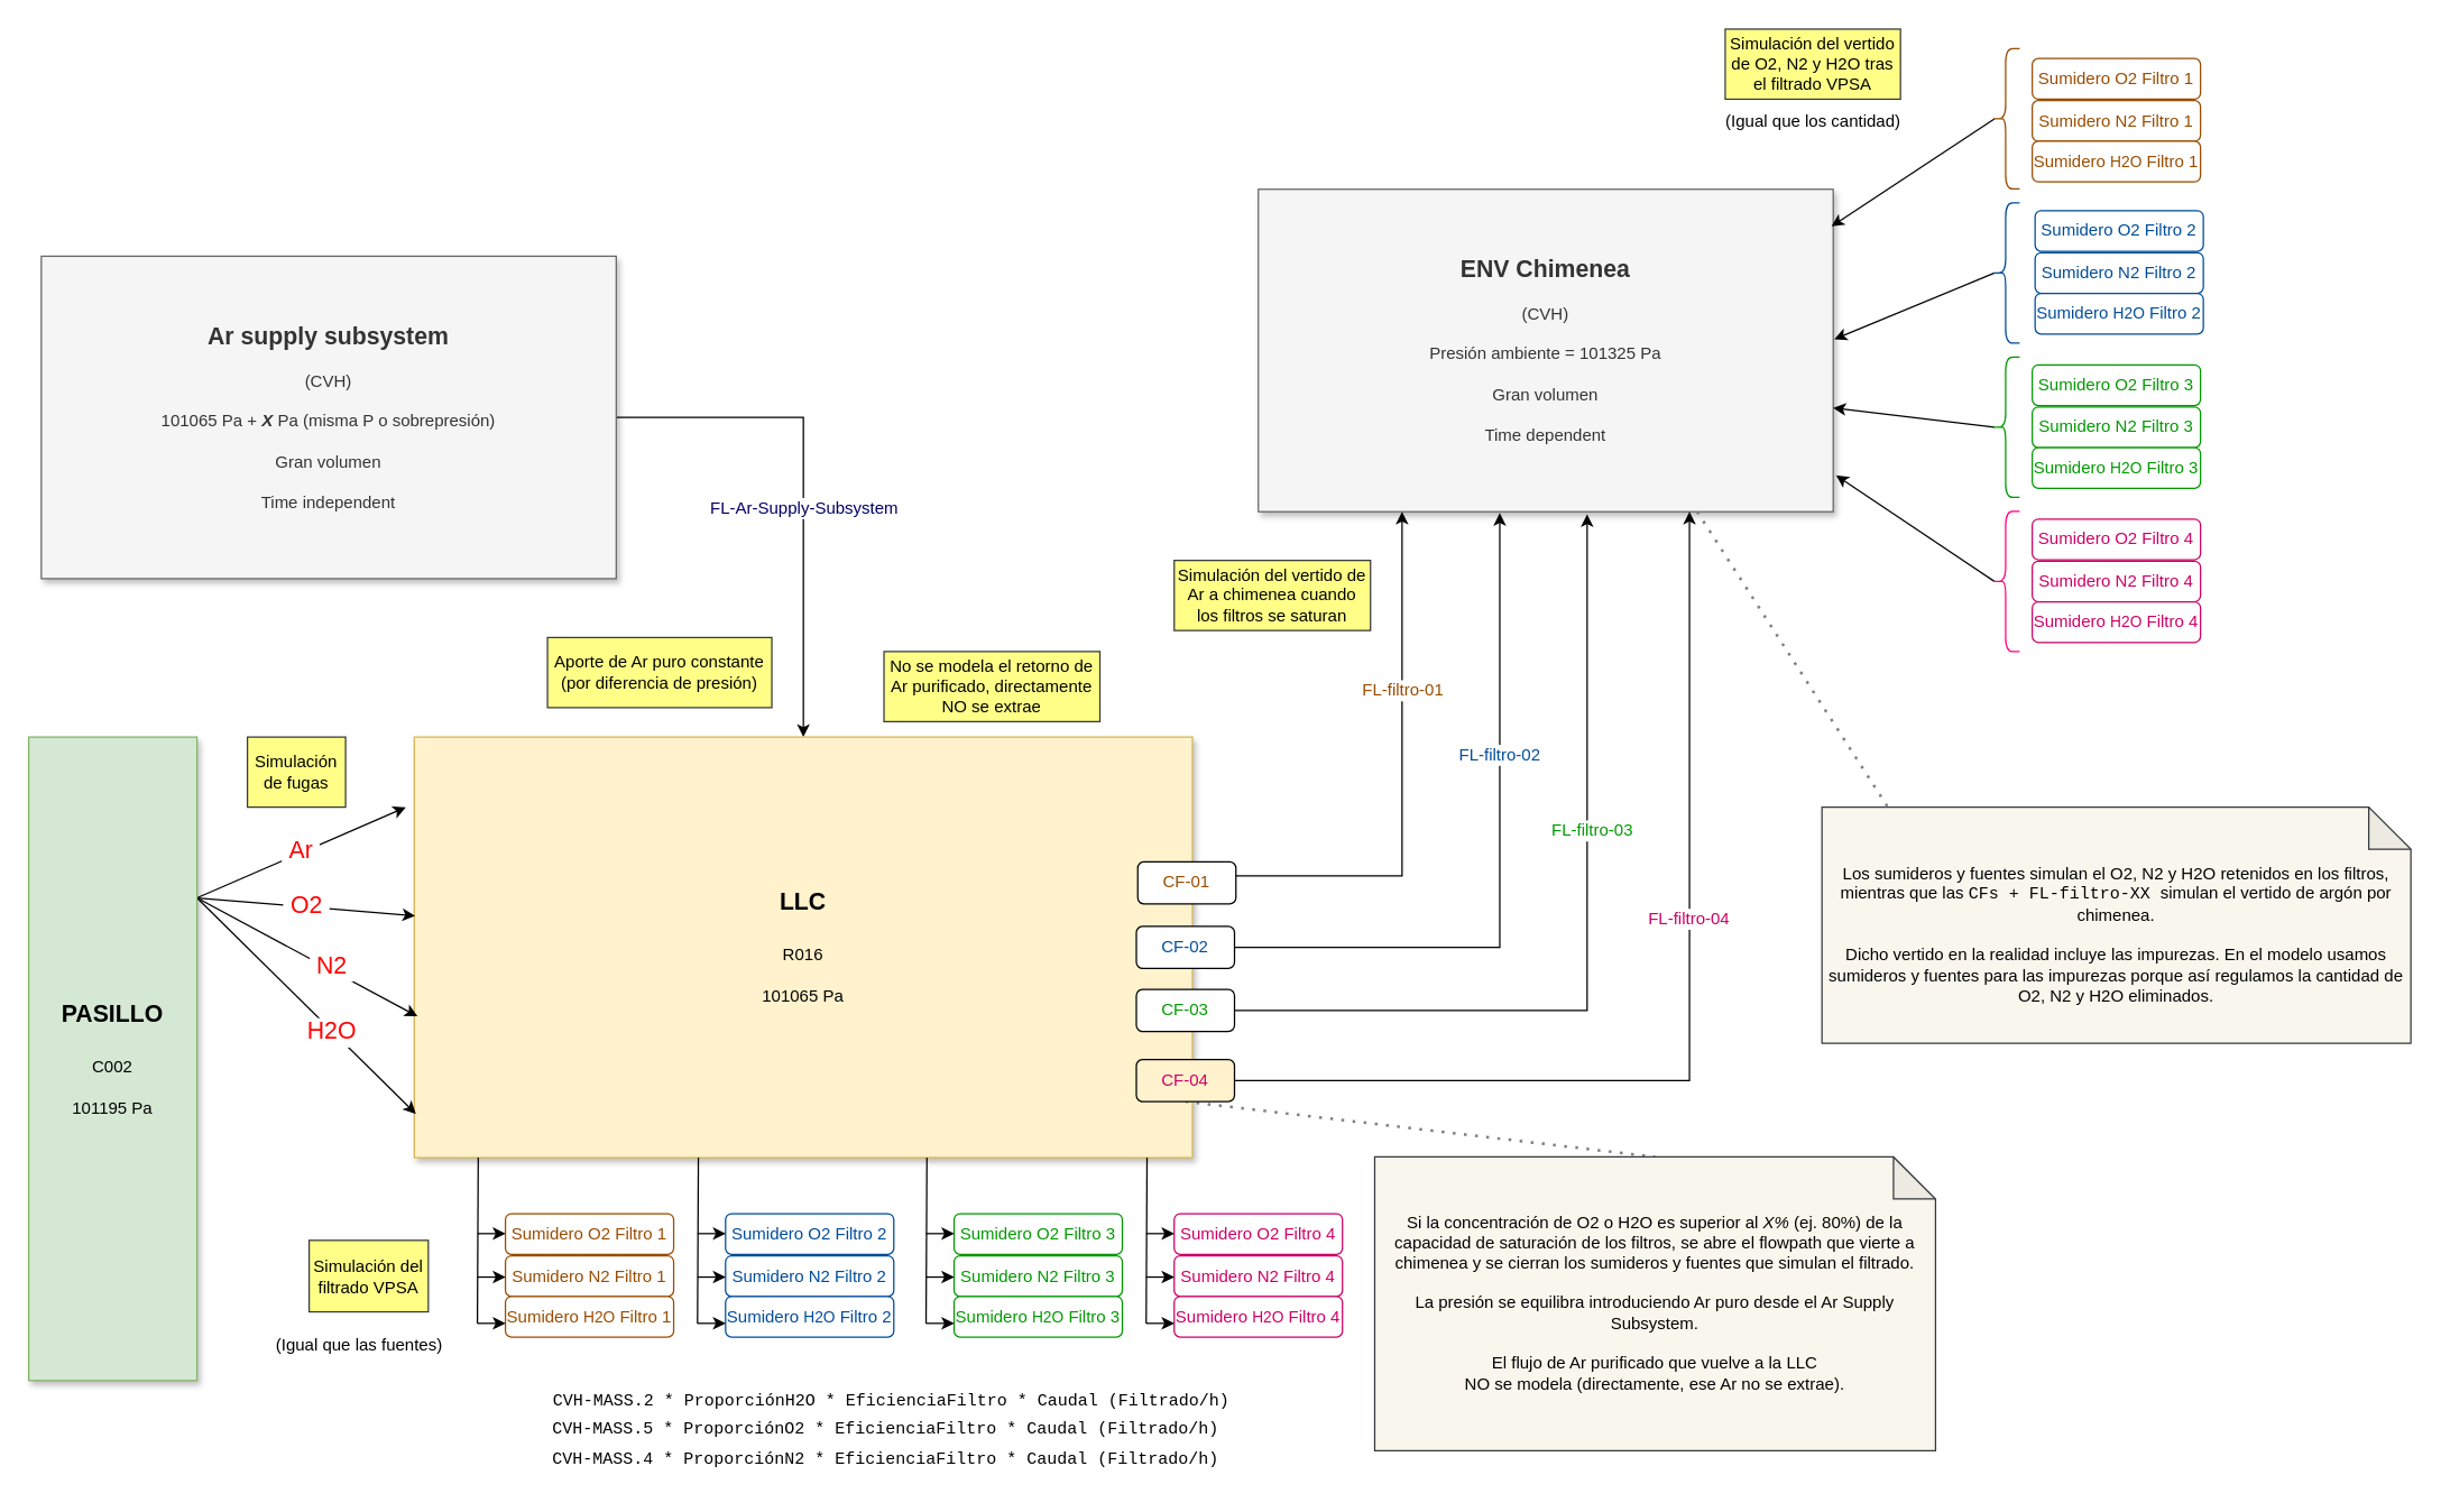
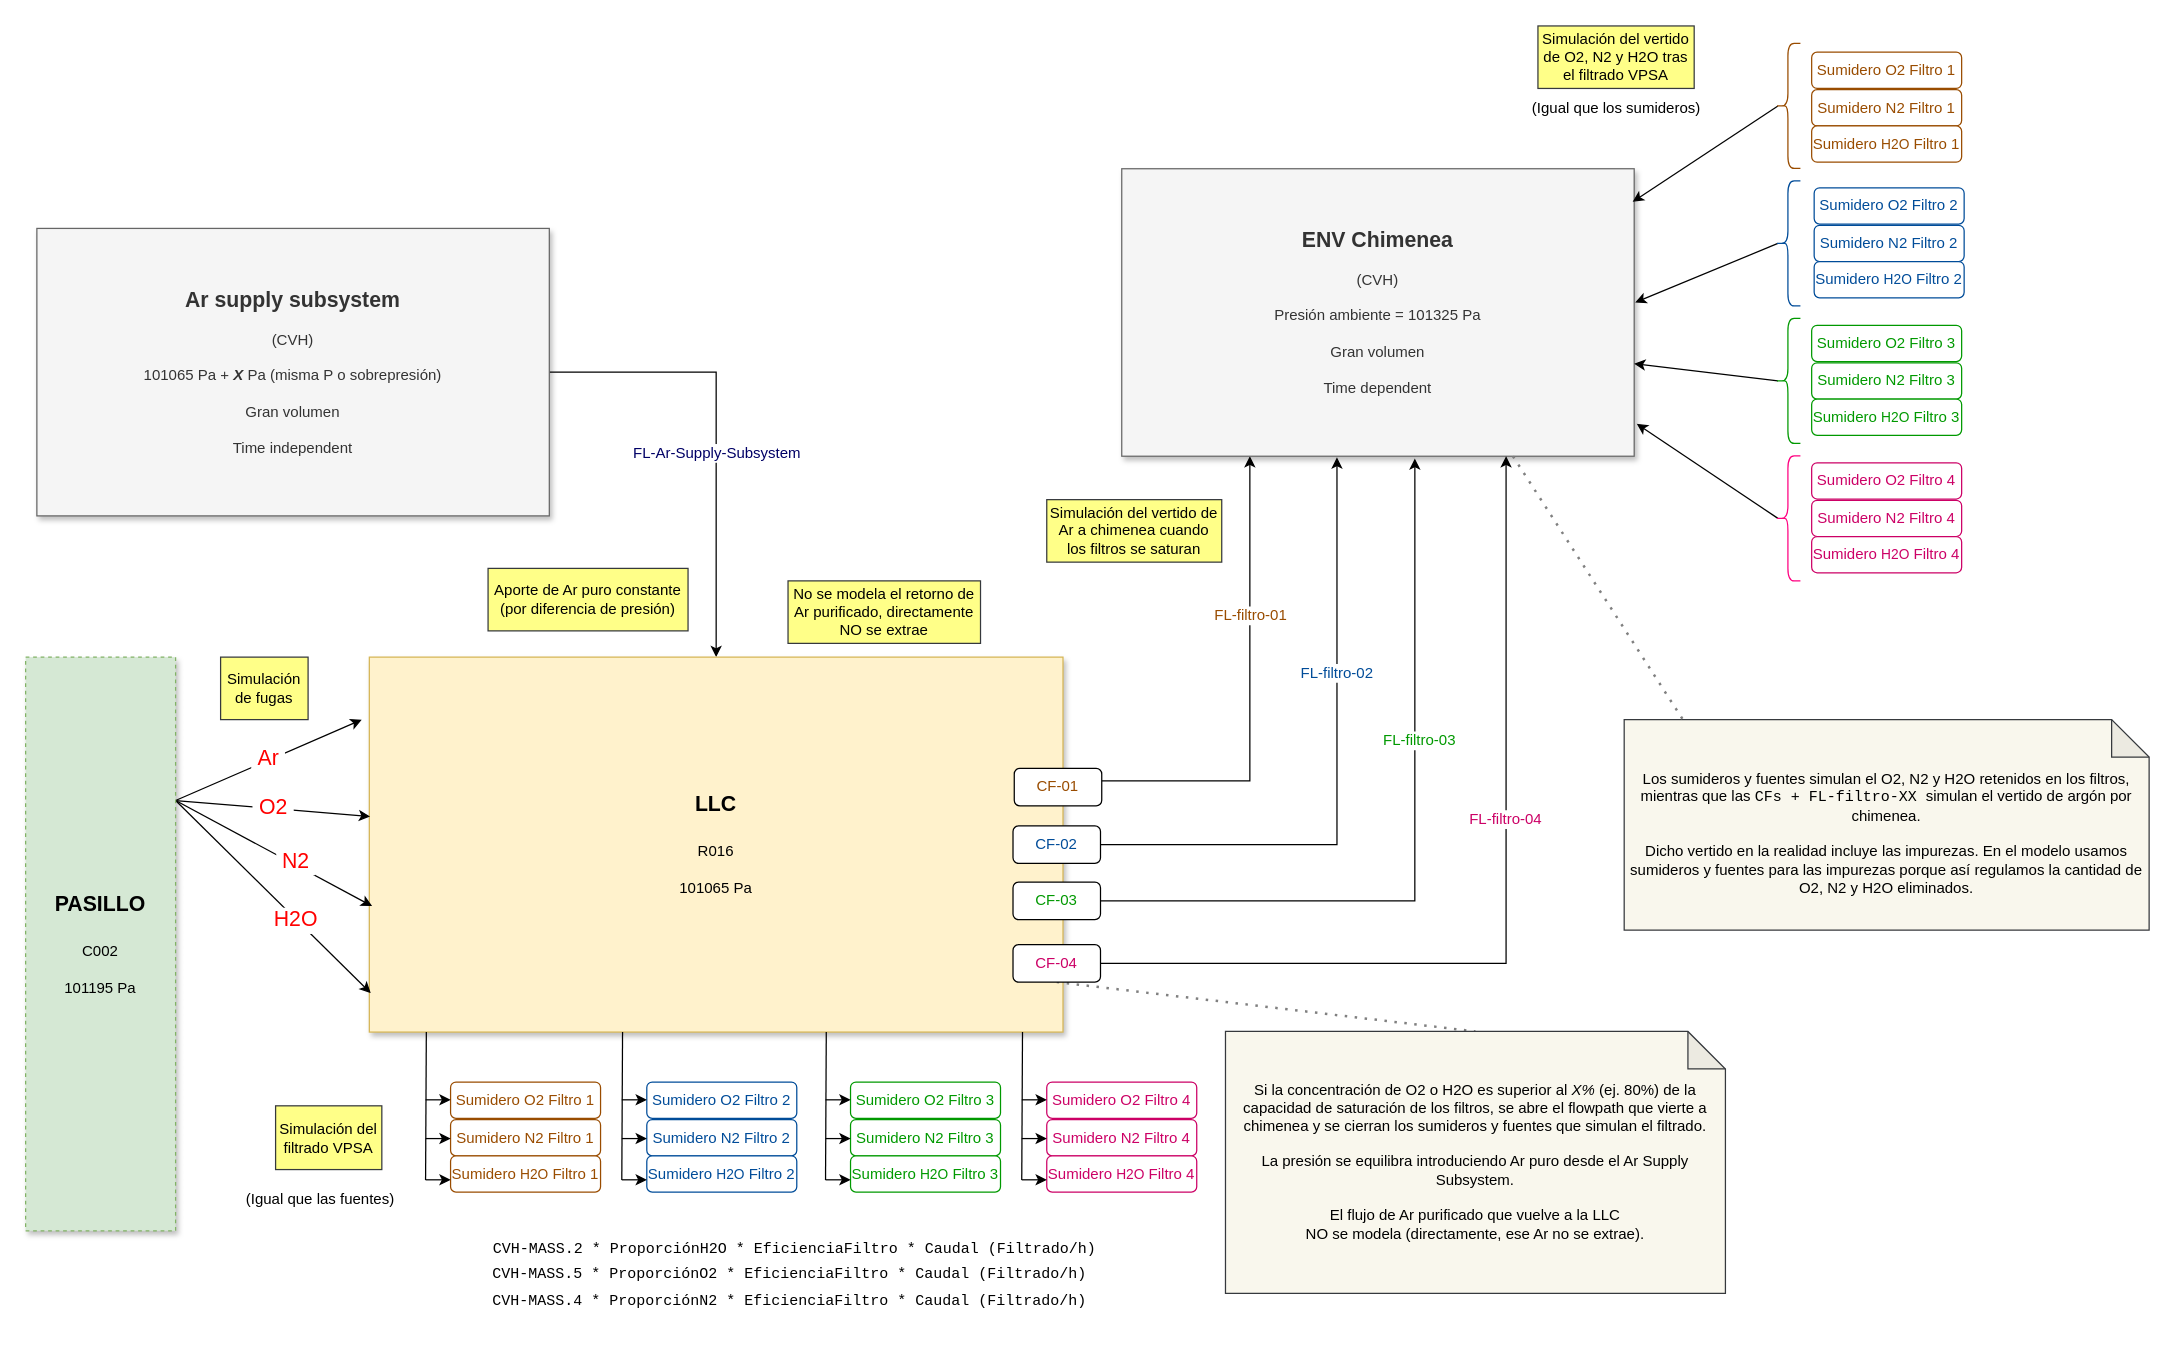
- <mxCell id="23" value="(Igual que los cantidad)" style="text;html=1;strokeColor=none;fillColor=none;align=center;verticalAlign=middle;whiteSpace=wrap;rounded=0;fontFamily=Helvetica;fontSize=12;fontColor=#000000;" parent="1" vertex="1"><mxGeometry x="1212.5" y="71" width="160" height="30" as="geometry" /></mxCell>
+ <mxCell id="23" value="(Igual que los sumideros)" style="text;html=1;strokeColor=none;fillColor=none;align=center;verticalAlign=middle;whiteSpace=wrap;rounded=0;fontFamily=Helvetica;fontSize=12;fontColor=#000000;" parent="1" vertex="1"><mxGeometry x="1212.5" y="71" width="160" height="30" as="geometry" /></mxCell>
- <mxCell id="18" value="&lt;div&gt;&lt;b&gt;PASILLO&lt;/b&gt;&lt;br&gt;&lt;/div&gt;&lt;div&gt;&lt;br&gt;&lt;/div&gt;&lt;div style=&quot;font-size: 12px;&quot;&gt;&lt;font style=&quot;font-size: 12px;&quot;&gt;C002&lt;/font&gt;&lt;/div&gt;&lt;div style=&quot;font-size: 12px;&quot;&gt;&lt;font style=&quot;font-size: 12px;&quot;&gt;&lt;br&gt;&lt;/font&gt;&lt;/div&gt;&lt;div style=&quot;font-size: 12px;&quot;&gt;&lt;font style=&quot;font-size: 12px;&quot;&gt;101195 Pa&lt;/font&gt;&lt;br&gt;&lt;/div&gt;" style="rounded=0;whiteSpace=wrap;html=1;fontSize=17;fillColor=#d5e8d4;strokeColor=#82b366;glass=0;shadow=1;" parent="1" vertex="1"><mxGeometry x="20" y="525" width="120" height="459" as="geometry" /></mxCell>
+ <mxCell id="18" value="&lt;div&gt;&lt;b&gt;PASILLO&lt;/b&gt;&lt;br&gt;&lt;/div&gt;&lt;div&gt;&lt;br&gt;&lt;/div&gt;&lt;div style=&quot;font-size: 12px;&quot;&gt;&lt;font style=&quot;font-size: 12px;&quot;&gt;C002&lt;/font&gt;&lt;/div&gt;&lt;div style=&quot;font-size: 12px;&quot;&gt;&lt;font style=&quot;font-size: 12px;&quot;&gt;&lt;br&gt;&lt;/font&gt;&lt;/div&gt;&lt;div style=&quot;font-size: 12px;&quot;&gt;&lt;font style=&quot;font-size: 12px;&quot;&gt;101195 Pa&lt;/font&gt;&lt;br&gt;&lt;/div&gt;" style="rounded=0;whiteSpace=wrap;html=1;fontSize=17;fillColor=#d5e8d4;strokeColor=#82b366;glass=0;shadow=1;dashed=1;" parent="1" vertex="1"><mxGeometry x="20" y="525" width="120" height="459" as="geometry" /></mxCell>
- <mxCell id="37" value="CF-04" style="rounded=1;whiteSpace=wrap;html=1;fontFamily=Helvetica;fontSize=12;fontColor=#CC0066;fillColor=#fff2cc;" parent="1" vertex="1"><mxGeometry x="810" y="755" width="70" height="30" as="geometry" /></mxCell>
+ <mxCell id="37" value="CF-04" style="rounded=1;whiteSpace=wrap;html=1;fontFamily=Helvetica;fontSize=12;fontColor=#CC0066;" parent="1" vertex="1"><mxGeometry x="810" y="755" width="70" height="30" as="geometry" /></mxCell>
